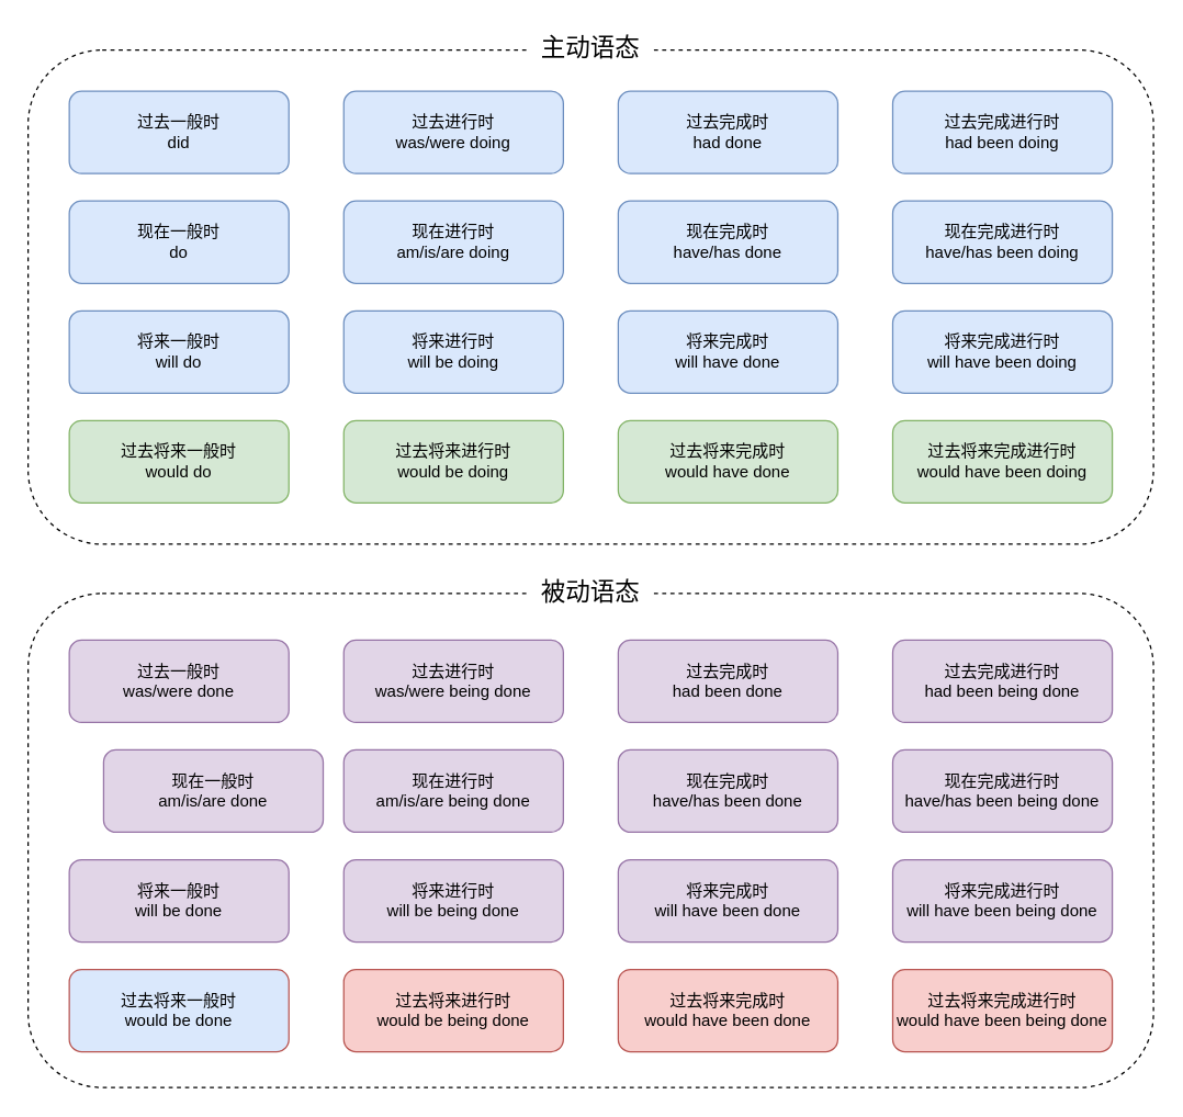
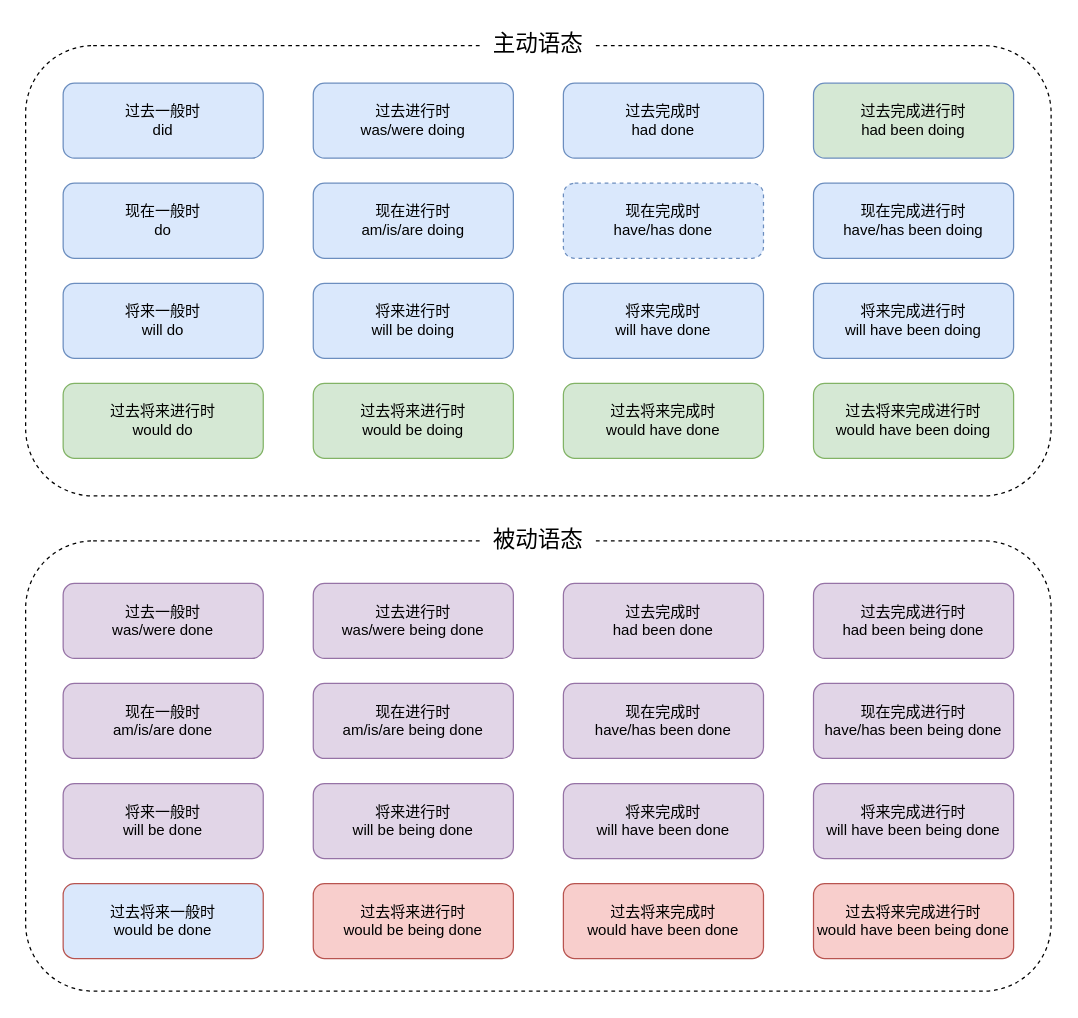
- <mxCell id="11" value="过去完成进行时&lt;br&gt;had been doing" style="rounded=1;whiteSpace=wrap;html=1;fillColor=#dae8fc;strokeColor=#6c8ebf;" parent="1" vertex="1"><mxGeometry x="650" y="66" width="160" height="60" as="geometry" /></mxCell>
+ <mxCell id="11" value="过去完成进行时&lt;br&gt;had been doing" style="rounded=1;whiteSpace=wrap;html=1;fillColor=#d5e8d4;strokeColor=#6c8ebf;" parent="1" vertex="1"><mxGeometry x="650" y="66" width="160" height="60" as="geometry" /></mxCell>
- <mxCell id="9" value="现在完成时&lt;br&gt;have/has done" style="rounded=1;whiteSpace=wrap;html=1;fillColor=#dae8fc;strokeColor=#6c8ebf;" parent="1" vertex="1"><mxGeometry x="450" y="146" width="160" height="60" as="geometry" /></mxCell>
+ <mxCell id="9" value="现在完成时&lt;br&gt;have/has done" style="rounded=1;whiteSpace=wrap;html=1;fillColor=#dae8fc;strokeColor=#6c8ebf;dashed=1;" parent="1" vertex="1"><mxGeometry x="450" y="146" width="160" height="60" as="geometry" /></mxCell>
- <mxCell id="14" value="过去将来一般时&lt;br&gt;would do" style="rounded=1;whiteSpace=wrap;html=1;fillColor=#d5e8d4;strokeColor=#82b366;" parent="1" vertex="1"><mxGeometry x="50" y="306" width="160" height="60" as="geometry" /></mxCell>
+ <mxCell id="14" value="过去将来进行时&lt;br&gt;would do" style="rounded=1;whiteSpace=wrap;html=1;fillColor=#d5e8d4;strokeColor=#82b366;" parent="1" vertex="1"><mxGeometry x="50" y="306" width="160" height="60" as="geometry" /></mxCell>
- <mxCell id="19" value="现在一般时&lt;br&gt;am/is/are done" style="rounded=1;whiteSpace=wrap;html=1;fillColor=#e1d5e7;strokeColor=#9673a6;" vertex="1" parent="1"><mxGeometry x="75" y="546" width="160" height="60" as="geometry" /></mxCell>
+ <mxCell id="19" value="现在一般时&lt;br&gt;am/is/are done" style="rounded=1;whiteSpace=wrap;html=1;fillColor=#e1d5e7;strokeColor=#9673a6;" vertex="1" parent="1"><mxGeometry x="50" y="546" width="160" height="60" as="geometry" /></mxCell>
